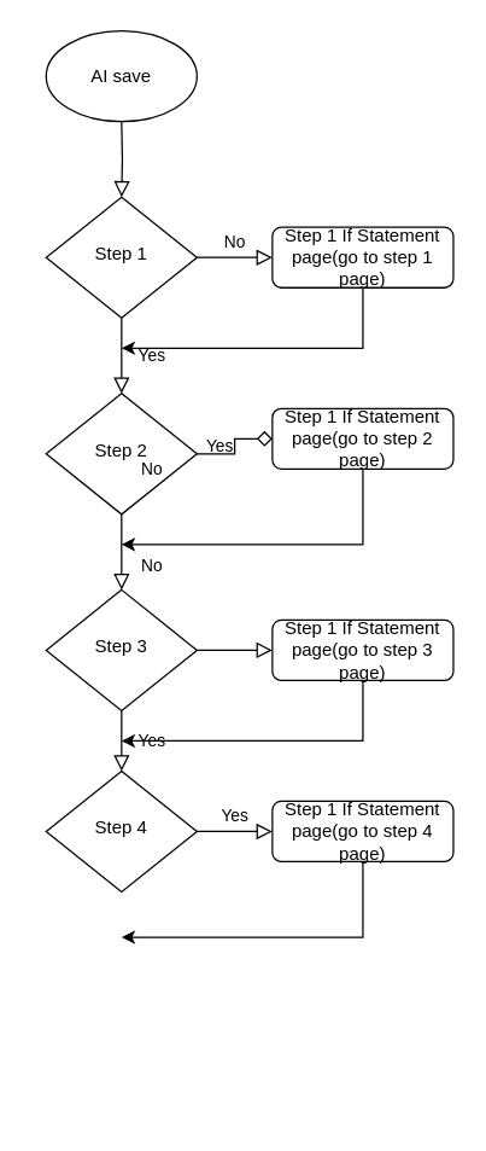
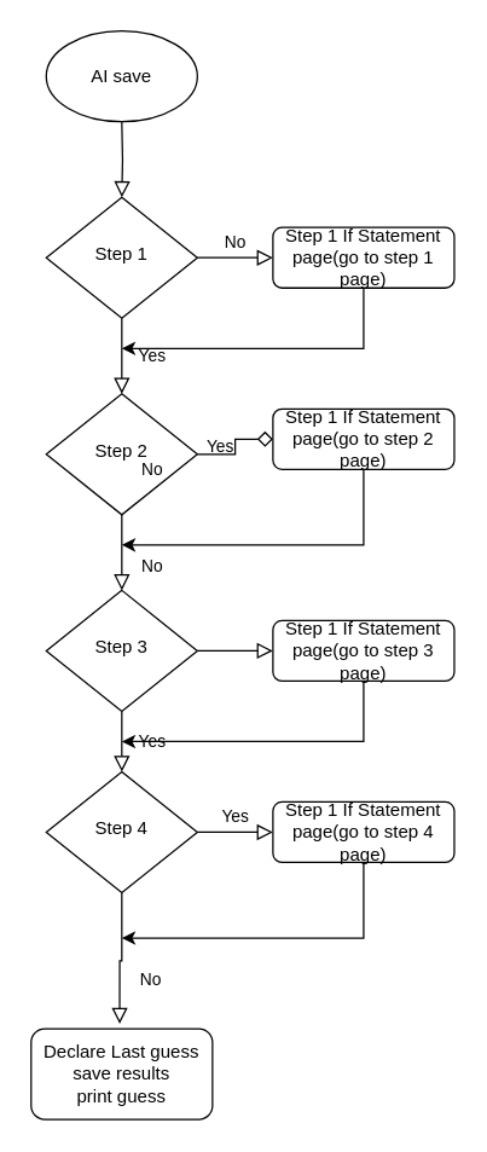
+ <mxCell id="18" value="No" style="rounded=0;html=1;jettySize=auto;orthogonalLoop=1;fontSize=11;endArrow=block;endFill=0;endSize=8;strokeWidth=1;shadow=0;labelBackgroundColor=none;edgeStyle=orthogonalEdgeStyle;entryX=0.488;entryY=-0.055;entryDx=0;entryDy=0;entryPerimeter=0;" edge="1" parent="1" source="20" target="23"><mxGeometry x="0.333" y="20" relative="1" as="geometry"><mxPoint as="offset" /><mxPoint x="80" y="650" as="targetPoint" /></mxGeometry></mxCell>
+ <mxCell id="23" value="Declare Last guess&lt;br&gt;save results&lt;br&gt;print guess" style="rounded=1;whiteSpace=wrap;html=1;" vertex="1" parent="1"><mxGeometry x="20" y="680" width="120" height="60" as="geometry" /></mxCell>
